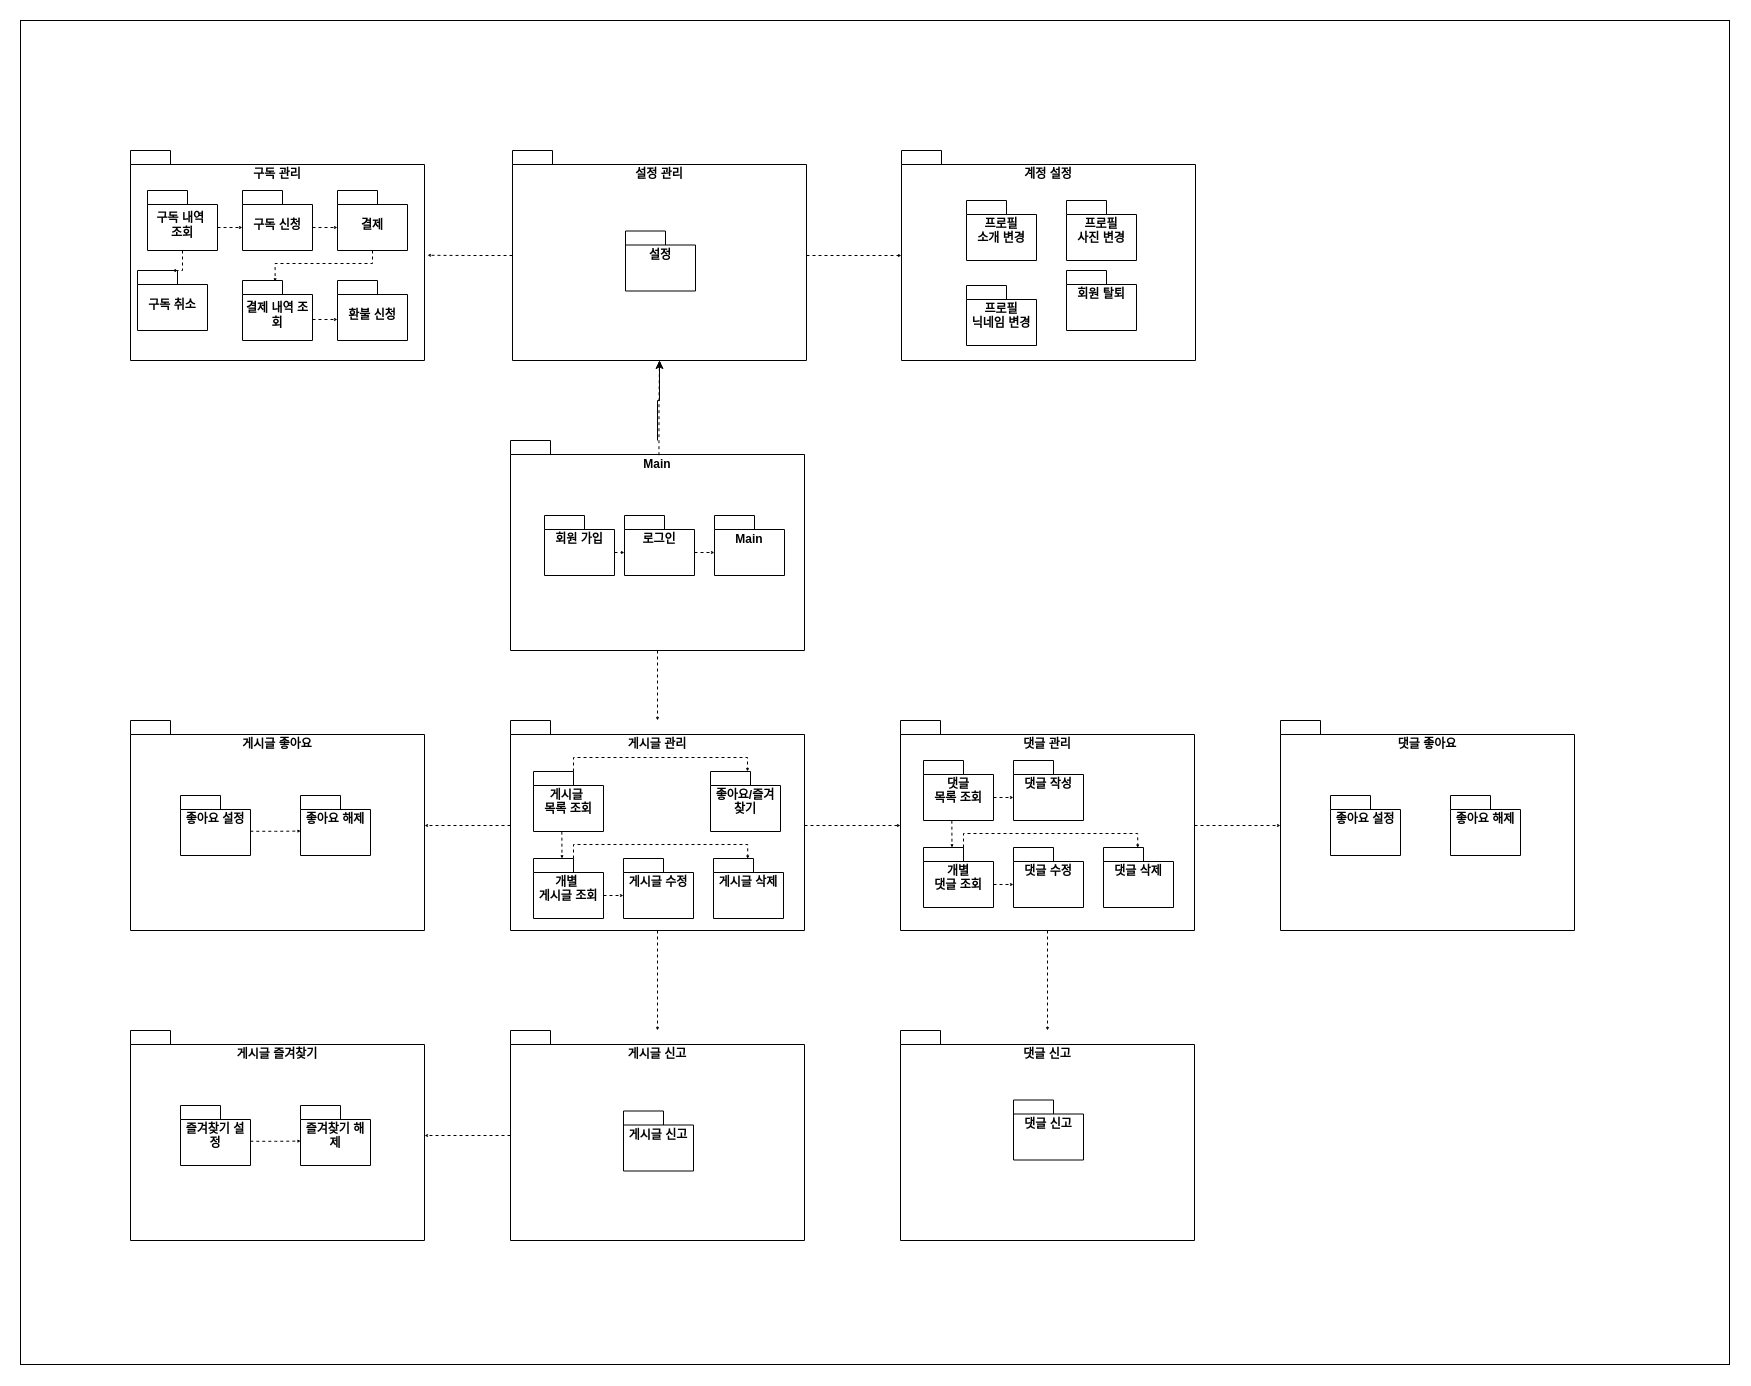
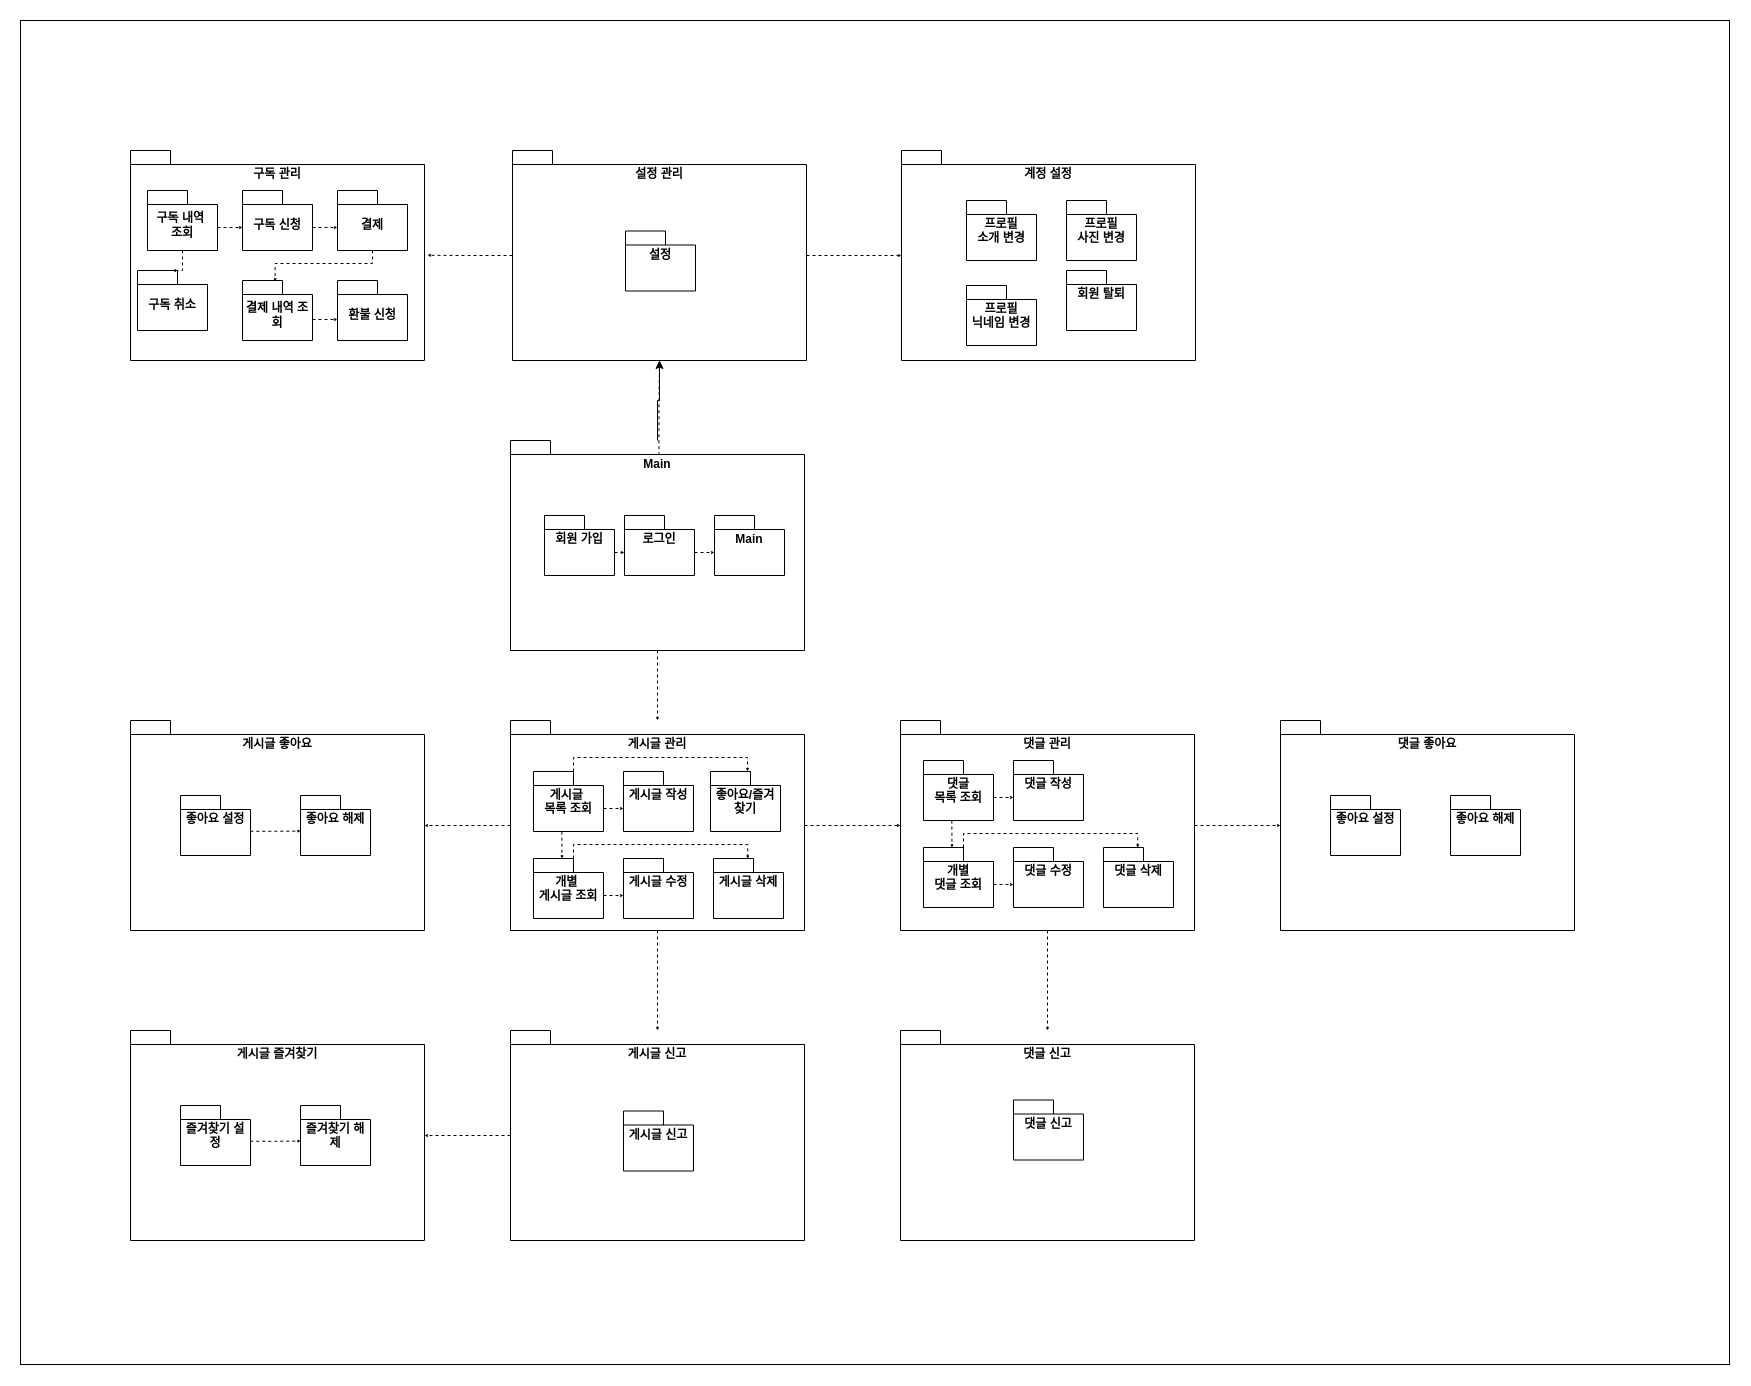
+ <mxCell id="8" value="게시글 작성" style="shape=folder;fontStyle=1;spacingTop=10;tabWidth=40;tabHeight=14;tabPosition=left;html=1;whiteSpace=wrap;verticalAlign=top;fontSize=12;strokeColor=light-dark(#000000,#000000);align=center;fontFamily=Helvetica;fontColor=light-dark(#000000,#000000);fillColor=none;" parent="1" vertex="1"><mxGeometry x="623" y="771" width="70" height="60" as="geometry" /></mxCell>
+ <mxCell id="12" style="edgeStyle=orthogonalEdgeStyle;rounded=0;orthogonalLoop=1;jettySize=auto;html=1;exitX=0;exitY=0;exitDx=70;exitDy=37;exitPerimeter=0;entryX=0;entryY=0;entryDx=0;entryDy=37;entryPerimeter=0;dashed=1;startSize=1;endSize=1;strokeColor=light-dark(#000000,#000000);align=center;verticalAlign=top;spacingTop=10;fontFamily=Helvetica;fontSize=12;fontColor=light-dark(#000000,#000000);fontStyle=1;fillColor=none;" parent="1" source="7" target="8" edge="1"><mxGeometry relative="1" as="geometry" /></mxCell>
